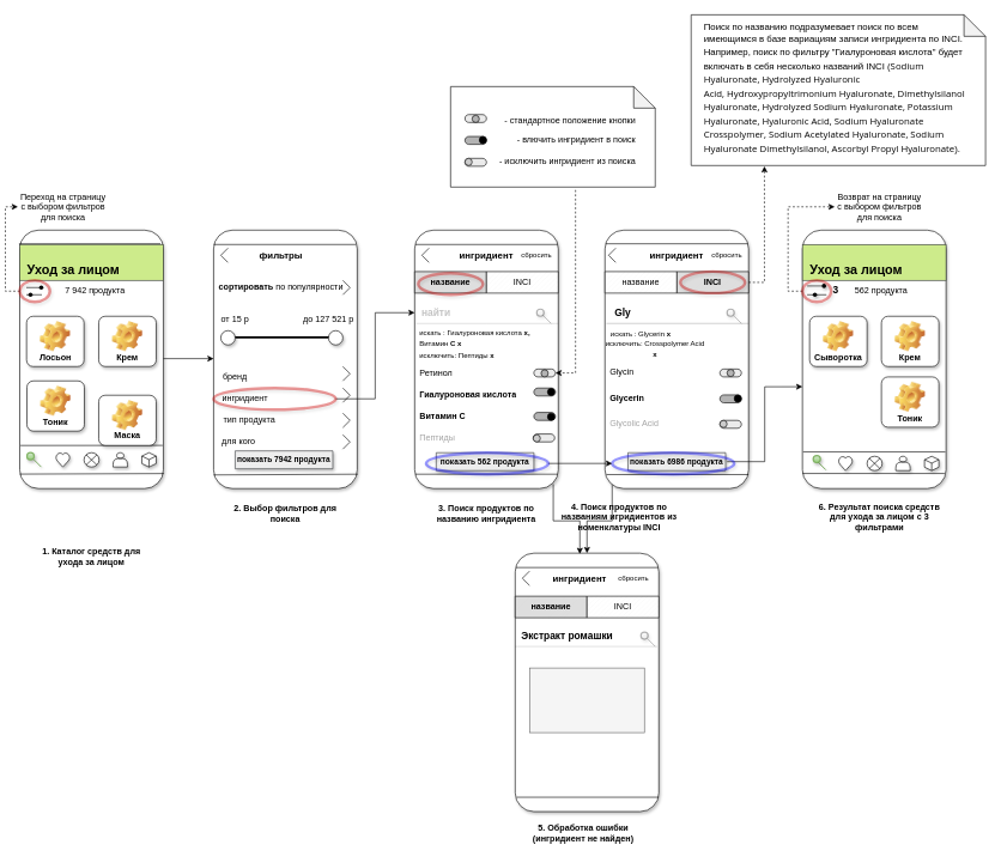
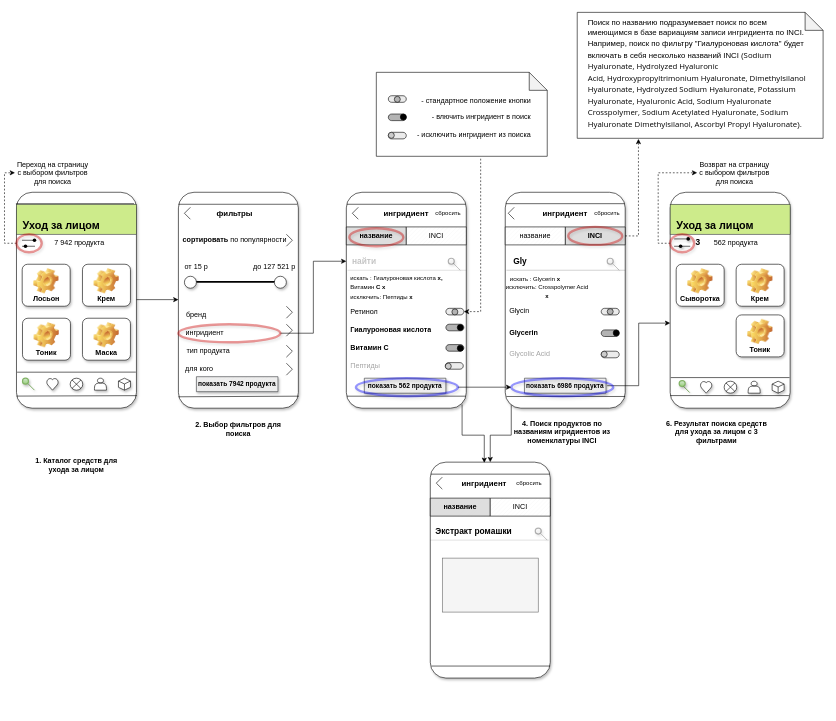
- <mxCell id="25" value="Маска" style="label;whiteSpace=wrap;html=1;align=center;verticalAlign=bottom;spacingLeft=0;spacingBottom=4;imageAlign=center;imageVerticalAlign=top;image=img/clipart/Gear_128x128.png;rounded=1;shadow=1;strokeColor=default;arcSize=13;fontFamily=Helvetica;fontSize=12;fontColor=default;labelBackgroundColor=none;fillColor=default;" parent="1" vertex="1"><mxGeometry x="133" y="550" width="80" height="70" as="geometry" /></mxCell>
+ <mxCell id="25" value="Маска" style="label;whiteSpace=wrap;html=1;align=center;verticalAlign=bottom;spacingLeft=0;spacingBottom=4;imageAlign=center;imageVerticalAlign=top;image=img/clipart/Gear_128x128.png;rounded=1;shadow=1;strokeColor=default;arcSize=13;fontFamily=Helvetica;fontSize=12;fontColor=default;labelBackgroundColor=none;fillColor=default;" parent="1" vertex="1"><mxGeometry x="133" y="530" width="80" height="70" as="geometry" /></mxCell>
- <mxCell id="164" value="&lt;b&gt;3. Поиск продуктов по названию ингридиента&lt;/b&gt;" style="text;strokeColor=none;align=center;fillColor=none;html=1;verticalAlign=middle;whiteSpace=wrap;rounded=0;" parent="1" vertex="1"><mxGeometry x="598" y="700" width="150" height="30" as="geometry" /></mxCell>
- <mxCell id="165" value="&lt;b&gt;4. Поиск продуктов по названиям игридиентов из номенклатуры INCI&lt;/b&gt;" style="text;strokeColor=none;align=center;fillColor=none;html=1;verticalAlign=middle;whiteSpace=wrap;rounded=0;" parent="1" vertex="1"><mxGeometry x="773" y="700" width="170" height="40" as="geometry" /></mxCell>
+ <mxCell id="165" value="&lt;b&gt;4. Поиск продуктов по названиям игридиентов из номенклатуры INCI&lt;/b&gt;" style="text;strokeColor=none;align=center;fillColor=none;html=1;verticalAlign=middle;whiteSpace=wrap;rounded=0;" parent="1" vertex="1"><mxGeometry x="848" y="700" width="170" height="40" as="geometry" /></mxCell>
- <mxCell id="166" value="&lt;b&gt;6. Результат поиска средств для ухода за лицом с 3 фильтрами&lt;/b&gt;" style="text;strokeColor=none;align=center;fillColor=none;html=1;verticalAlign=middle;whiteSpace=wrap;rounded=0;" parent="1" vertex="1"><mxGeometry x="1133" y="705" width="175" height="30" as="geometry" /></mxCell>
+ <mxCell id="166" value="&lt;b&gt;6. Результат поиска средств для ухода за лицом с 3 фильтрами&lt;/b&gt;" style="text;strokeColor=none;align=center;fillColor=none;html=1;verticalAlign=middle;whiteSpace=wrap;rounded=0;" parent="1" vertex="1"><mxGeometry x="1103" y="705" width="175" height="30" as="geometry" /></mxCell>
- <mxCell id="185" value="&lt;b&gt;5. Обработка ошибки (ингридиент не найден)&lt;/b&gt;" style="text;strokeColor=none;align=center;fillColor=none;html=1;verticalAlign=middle;whiteSpace=wrap;rounded=0;" vertex="1" parent="1"><mxGeometry x="723" y="1140" width="170" height="40" as="geometry" /></mxCell>
